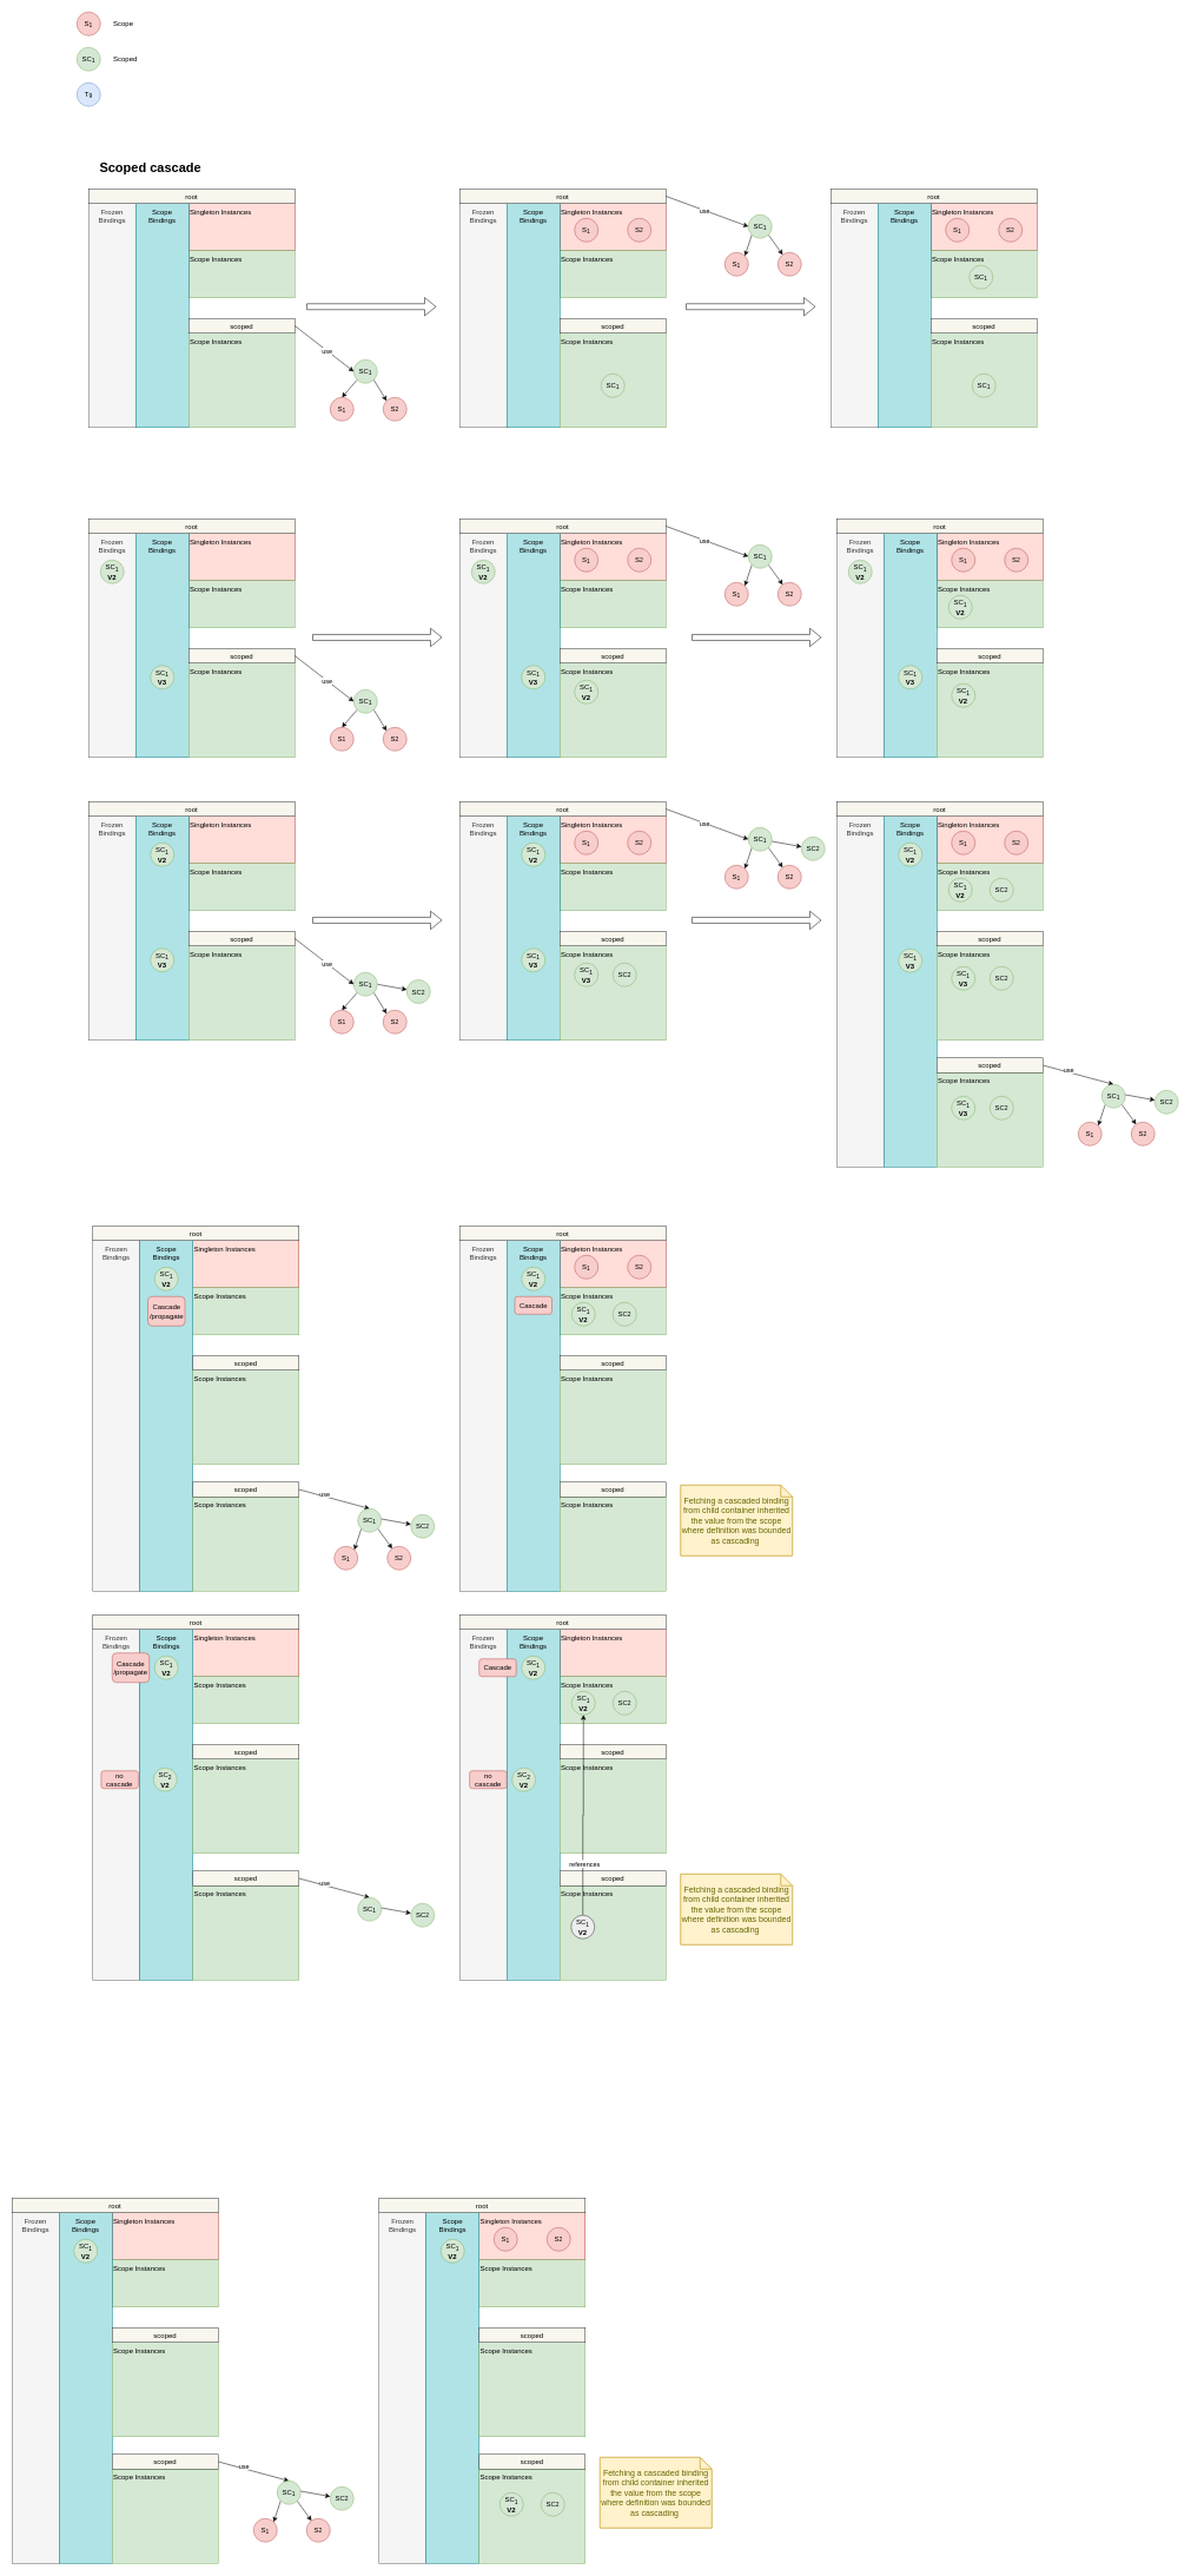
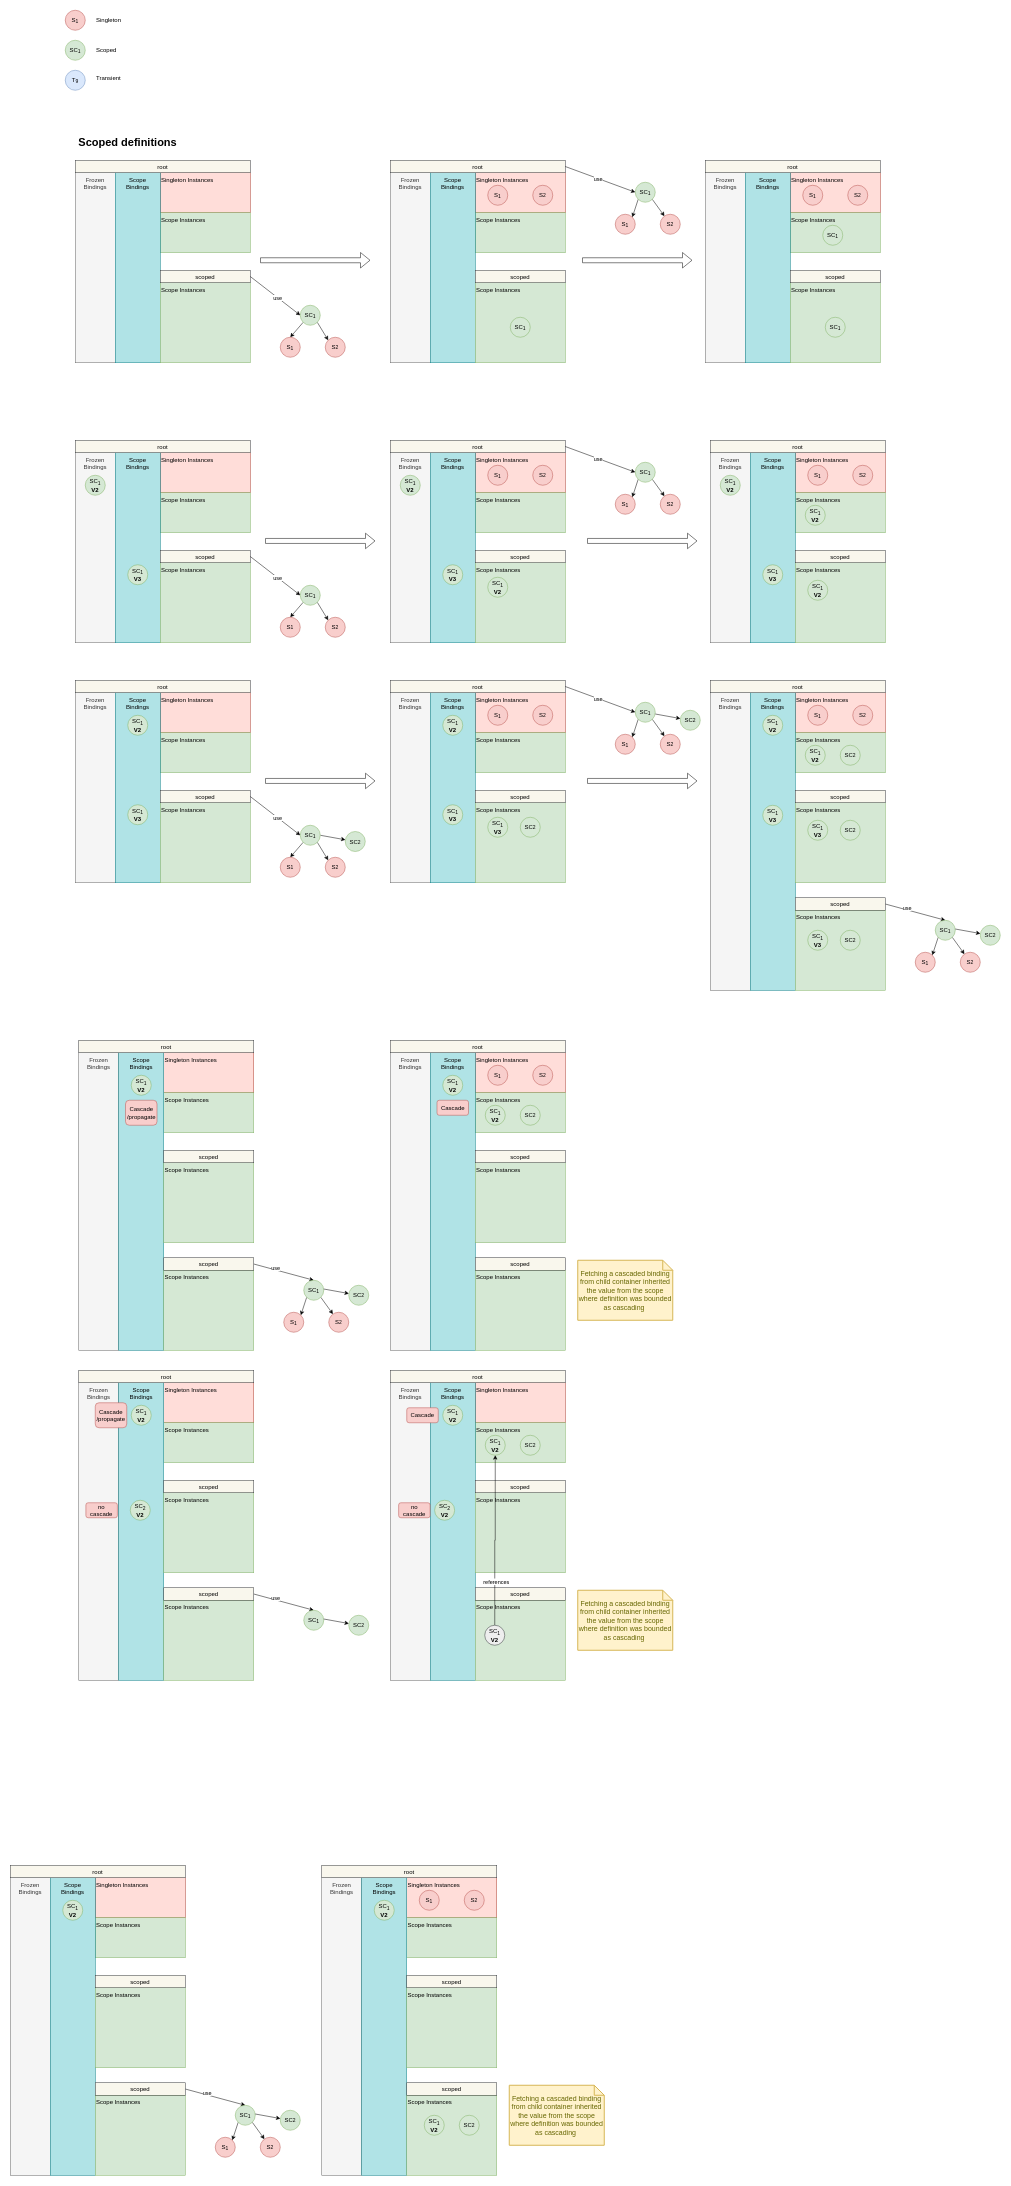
- <mxCell id="5" value="Scope" style="text;html=1;align=left;verticalAlign=middle;whiteSpace=wrap;rounded=0;" parent="1" vertex="1"><mxGeometry x="190" y="25" width="60" height="30" as="geometry" /></mxCell>
+ <mxCell id="5" value="Singleton" style="text;html=1;align=left;verticalAlign=middle;whiteSpace=wrap;rounded=0;" parent="1" vertex="1"><mxGeometry x="190" y="25" width="60" height="30" as="geometry" /></mxCell>
+ <mxCell id="7" value="Transient" style="text;html=1;align=left;verticalAlign=middle;whiteSpace=wrap;rounded=0;" parent="1" vertex="1"><mxGeometry x="190" y="140" width="60" height="30" as="geometry" /></mxCell>
- <mxCell id="53" value="Scoped cascade" style="text;html=1;align=center;verticalAlign=middle;whiteSpace=wrap;rounded=0;fontSize=22;fontStyle=1" parent="1" vertex="1"><mxGeometry x="110" y="270" width="290" height="30" as="geometry" /></mxCell>
+ <mxCell id="53" value="Scoped definitions" style="text;html=1;align=center;verticalAlign=middle;whiteSpace=wrap;rounded=0;fontSize=22;fontStyle=1" parent="1" vertex="1"><mxGeometry x="110" y="270" width="290" height="30" as="geometry" /></mxCell>
